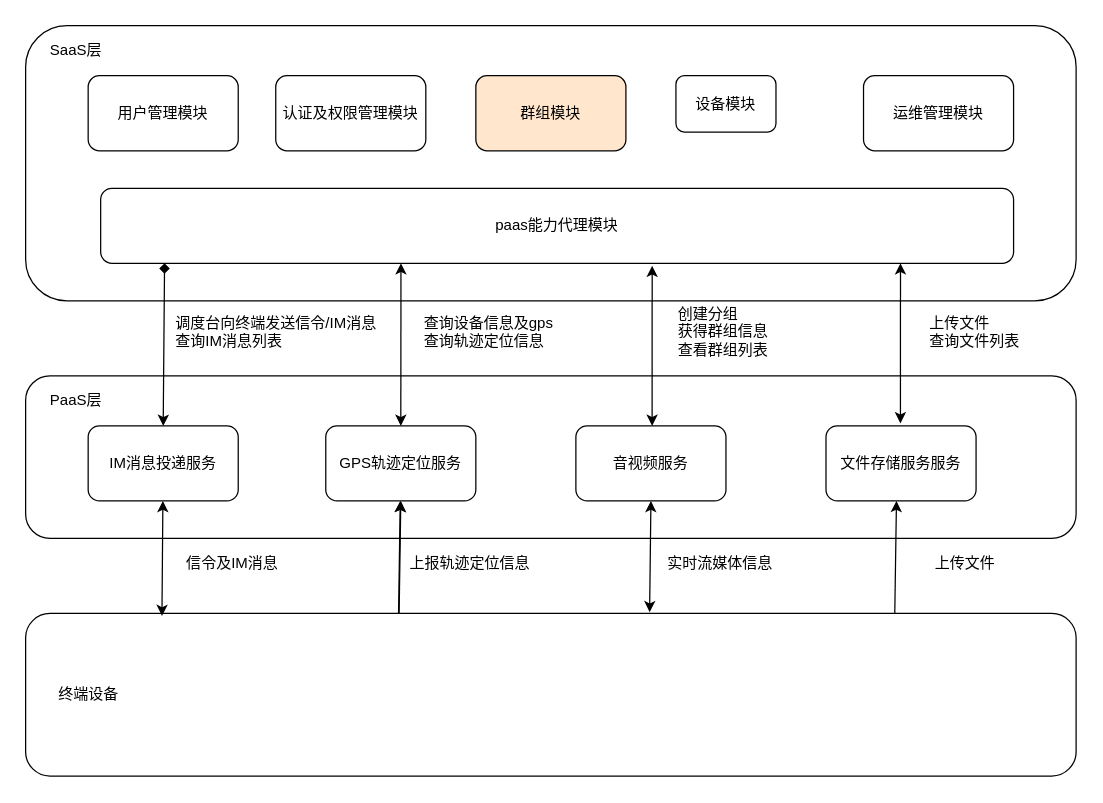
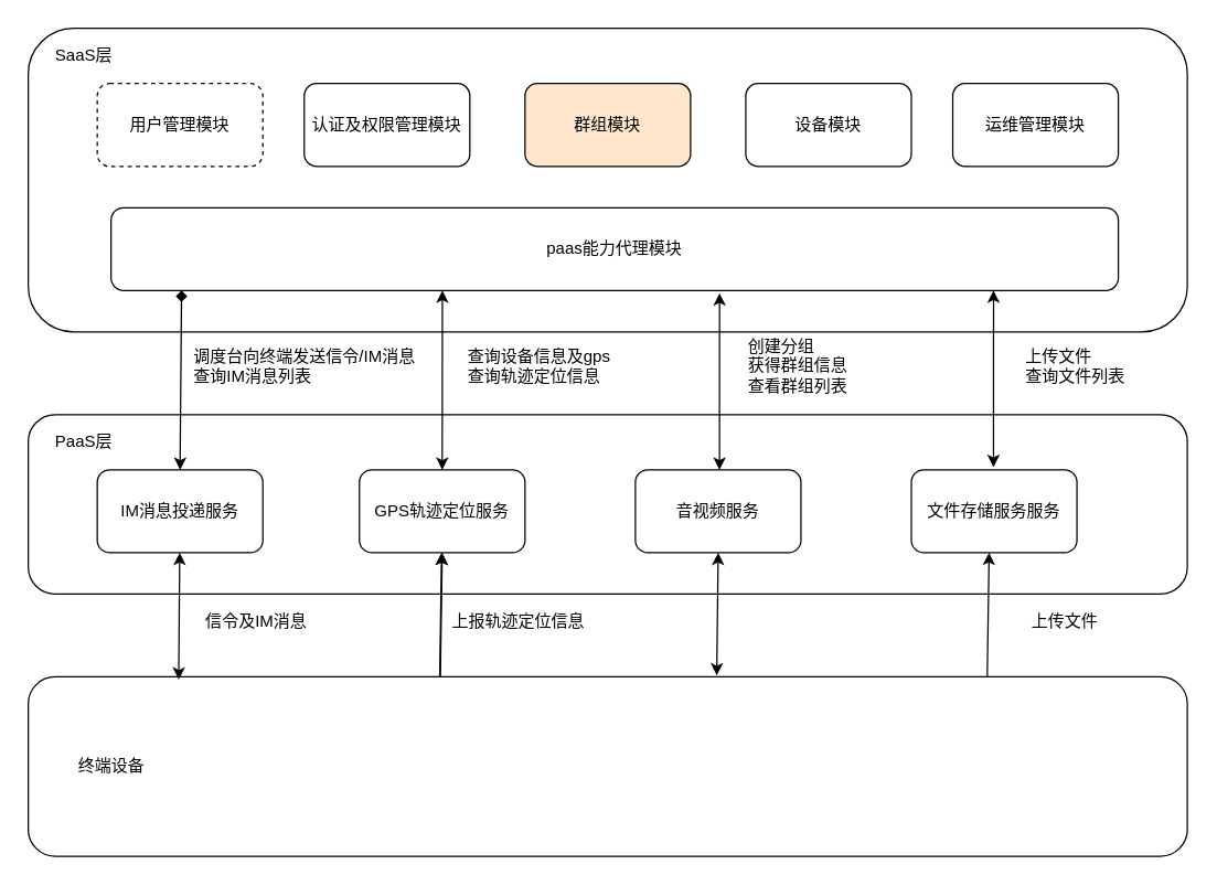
- <mxCell id="9" value="设备模块" style="rounded=1;whiteSpace=wrap;html=1;" vertex="1" parent="1"><mxGeometry x="540" y="60" width="80" height="45" as="geometry" /></mxCell>
+ <mxCell id="9" value="设备模块" style="rounded=1;whiteSpace=wrap;html=1;" vertex="1" parent="1"><mxGeometry x="540" y="60" width="120" height="60" as="geometry" /></mxCell>
- <mxCell id="11" value="用户管理模块" style="rounded=1;whiteSpace=wrap;html=1;" vertex="1" parent="1"><mxGeometry x="70" y="60" width="120" height="60" as="geometry" /></mxCell>
+ <mxCell id="11" value="用户管理模块" style="rounded=1;whiteSpace=wrap;html=1;dashed=1;" vertex="1" parent="1"><mxGeometry x="70" y="60" width="120" height="60" as="geometry" /></mxCell>
- <mxCell id="24" value="实时流媒体信息" style="text;html=1;resizable=0;autosize=1;align=center;verticalAlign=middle;points=[];fillColor=none;strokeColor=none;rounded=0;" vertex="1" parent="1"><mxGeometry x="525" y="440" width="100" height="20" as="geometry" /></mxCell>
- <mxCell id="17" value="终端设备" style="text;html=1;resizable=0;autosize=1;align=center;verticalAlign=middle;points=[];fillColor=none;strokeColor=none;rounded=0;" vertex="1" parent="1"><mxGeometry x="40" y="545" width="60" height="20" as="geometry" /></mxCell>
+ <mxCell id="17" value="终端设备" style="text;html=1;resizable=0;autosize=1;align=center;verticalAlign=middle;points=[];fillColor=none;strokeColor=none;rounded=0;" vertex="1" parent="1"><mxGeometry x="50" y="545" width="60" height="20" as="geometry" /></mxCell>
